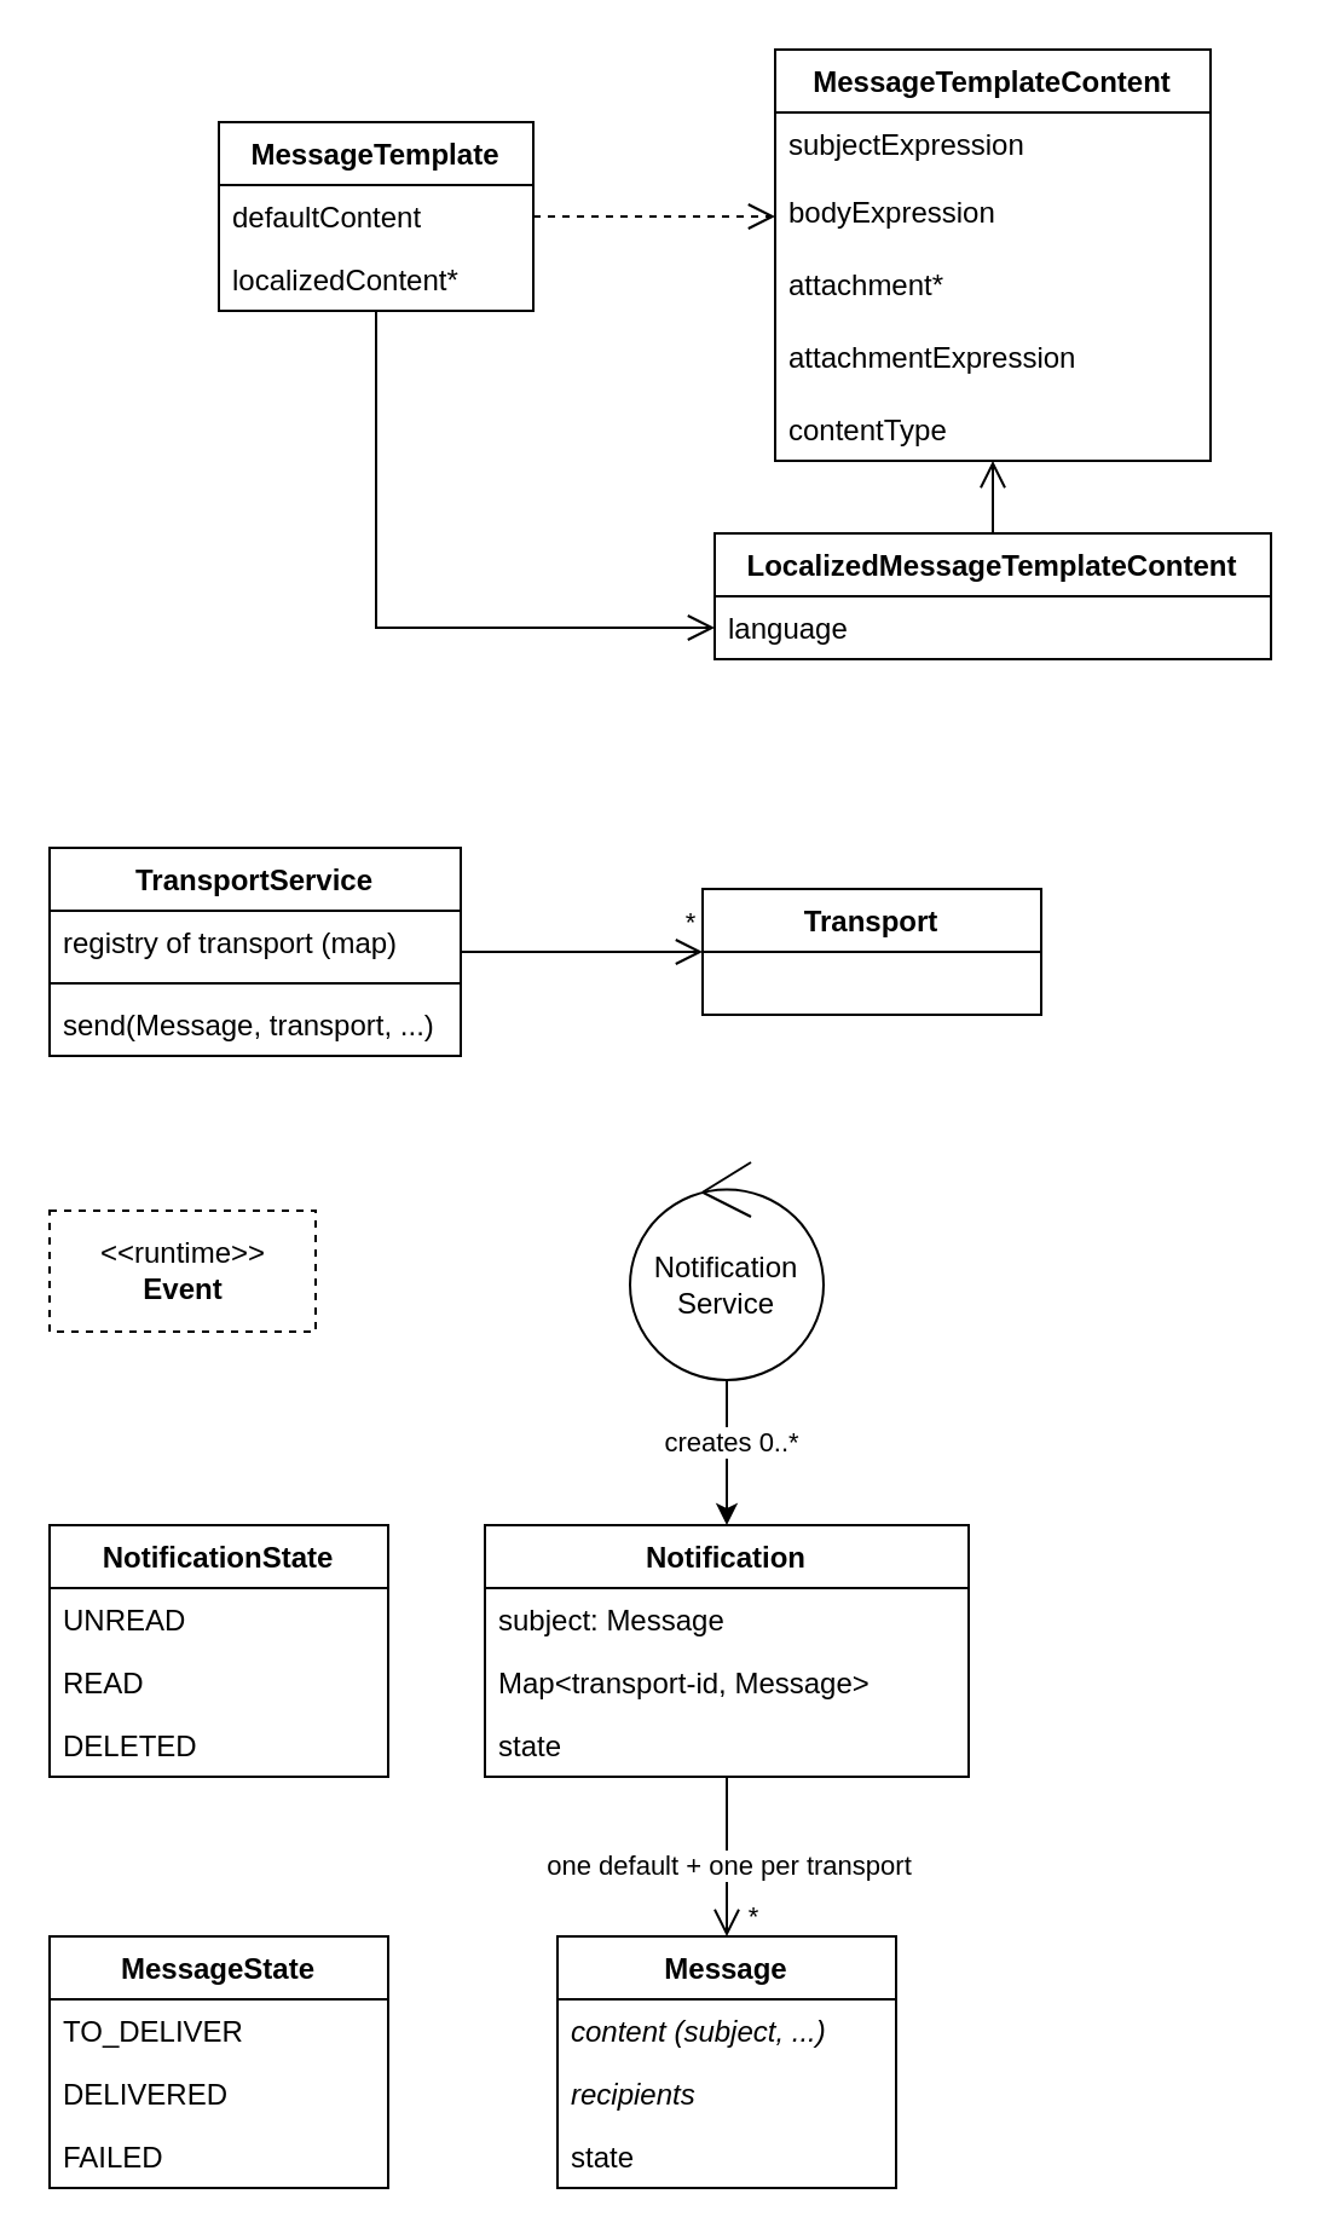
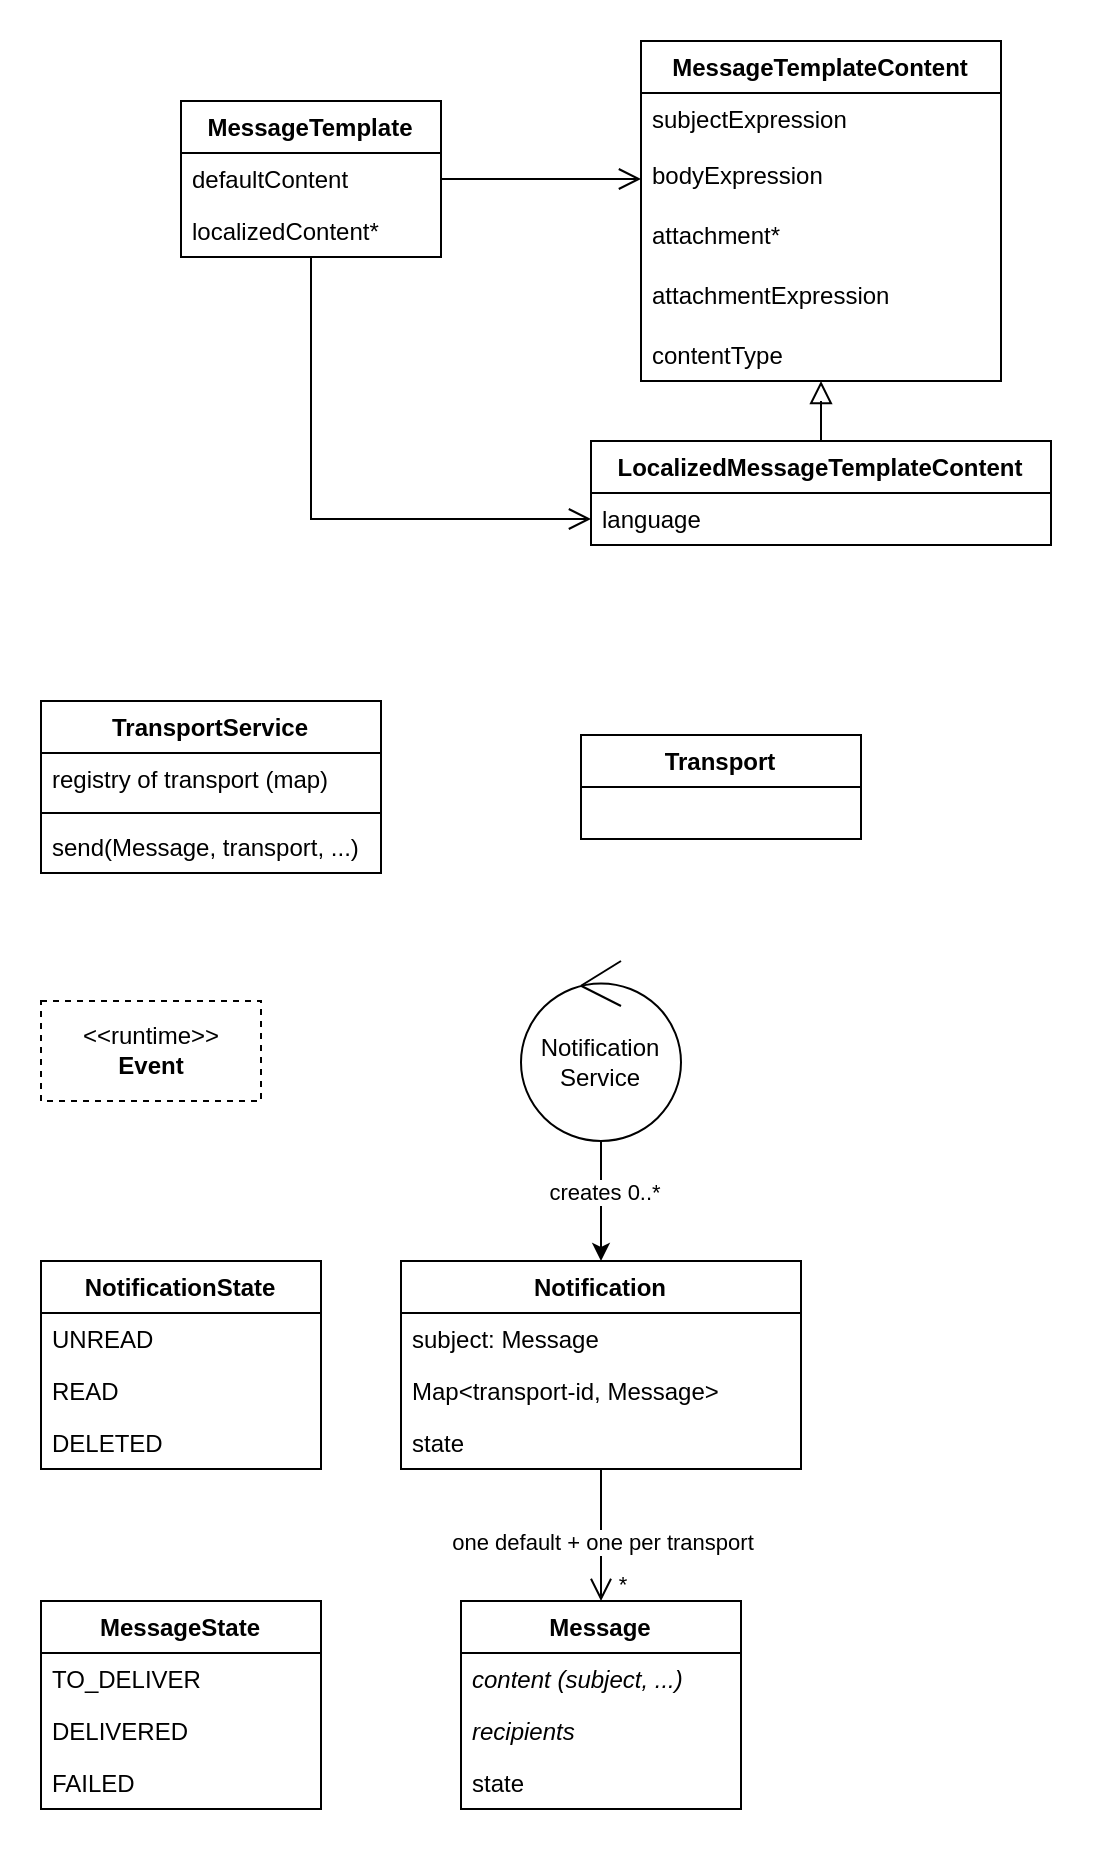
- <mxCell id="12" style="edgeStyle=orthogonalEdgeStyle;rounded=0;orthogonalLoop=1;jettySize=auto;html=1;endArrow=open;endFill=0;endSize=9;entryX=0;entryY=0.5;entryDx=0;entryDy=0;exitX=1;exitY=0.5;exitDx=0;exitDy=0;dashed=1;" parent="1" source="10" target="4" edge="1"><mxGeometry relative="1" as="geometry"><mxPoint x="260" y="50" as="sourcePoint" /><mxPoint x="300" y="90" as="targetPoint" /></mxGeometry></mxCell>
+ <mxCell id="12" style="edgeStyle=orthogonalEdgeStyle;rounded=0;orthogonalLoop=1;jettySize=auto;html=1;endArrow=open;endFill=0;endSize=9;entryX=0;entryY=0.5;entryDx=0;entryDy=0;exitX=1;exitY=0.5;exitDx=0;exitDy=0;" parent="1" source="10" target="4" edge="1"><mxGeometry relative="1" as="geometry"><mxPoint x="260" y="50" as="sourcePoint" /><mxPoint x="300" y="90" as="targetPoint" /></mxGeometry></mxCell>
- <mxCell id="13" style="edgeStyle=orthogonalEdgeStyle;rounded=0;orthogonalLoop=1;jettySize=auto;html=1;exitX=0.5;exitY=0;exitDx=0;exitDy=0;endArrow=open;endFill=0;endSize=9;" parent="1" source="14" target="2" edge="1"><mxGeometry relative="1" as="geometry" /></mxCell>
+ <mxCell id="13" style="edgeStyle=orthogonalEdgeStyle;rounded=0;orthogonalLoop=1;jettySize=auto;html=1;exitX=0.5;exitY=0;exitDx=0;exitDy=0;endArrow=block;endFill=0;endSize=9;" parent="1" source="14" target="2" edge="1"><mxGeometry relative="1" as="geometry" /></mxCell>
- <mxCell id="21" style="edgeStyle=orthogonalEdgeStyle;rounded=0;orthogonalLoop=1;jettySize=auto;html=1;endArrow=open;endFill=0;endSize=9;" parent="1" source="23" target="27" edge="1"><mxGeometry relative="1" as="geometry" /></mxCell>
- <mxCell id="22" value="*" style="edgeLabel;html=1;align=center;verticalAlign=middle;resizable=0;points=[];" parent="21" vertex="1" connectable="0"><mxGeometry x="0.874" relative="1" as="geometry"><mxPoint y="-13" as="offset" /></mxGeometry></mxCell>
